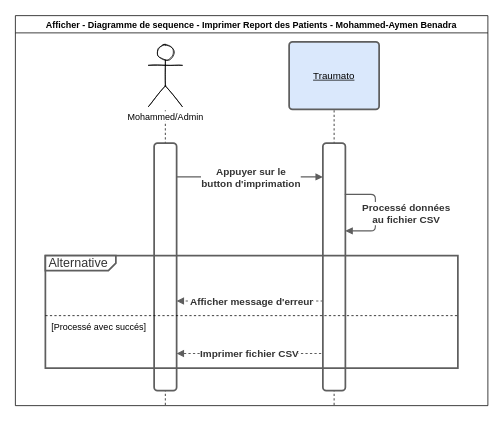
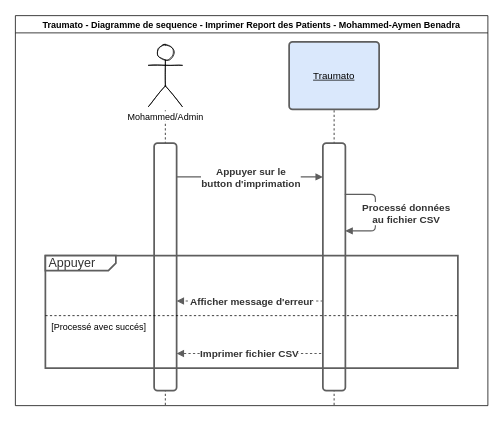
- <mxCell id="19" value="Afficher - Diagramme de sequence - Imprimer Report des Patients - Mohammed-Aymen Benadra" style="swimlane;" vertex="1" parent="1"><mxGeometry x="20" y="20" width="630" height="520" as="geometry" /></mxCell>
+ <mxCell id="19" value="Traumato - Diagramme de sequence - Imprimer Report des Patients - Mohammed-Aymen Benadra" style="swimlane;" vertex="1" parent="1"><mxGeometry x="20" y="20" width="630" height="520" as="geometry" /></mxCell>
- <mxCell id="6" value="&amp;nbsp;Alternative&lt;br&gt;" style="html=1;blockSpacing=1;whiteSpace=wrap;shape=mxgraph.sysml.package2;xSize=90;overflow=fill;fontSize=16.7;fontColor=#333333;align=left;spacing=0;strokeColor=#5e5e5e;strokeOpacity=100;rounded=1;absoluteArcSize=1;arcSize=9;strokeWidth=2.3;labelX=94.25;" parent="1" vertex="1"><mxGeometry x="60" y="340" width="550" height="150" as="geometry" /></mxCell>
+ <mxCell id="6" value="&amp;nbsp;Appuyer&lt;br&gt;" style="html=1;blockSpacing=1;whiteSpace=wrap;shape=mxgraph.sysml.package2;xSize=90;overflow=fill;fontSize=16.7;fontColor=#333333;align=left;spacing=0;strokeColor=#5e5e5e;strokeOpacity=100;rounded=1;absoluteArcSize=1;arcSize=9;strokeWidth=2.3;labelX=94.25;" parent="1" vertex="1"><mxGeometry x="60" y="340" width="550" height="150" as="geometry" /></mxCell>
